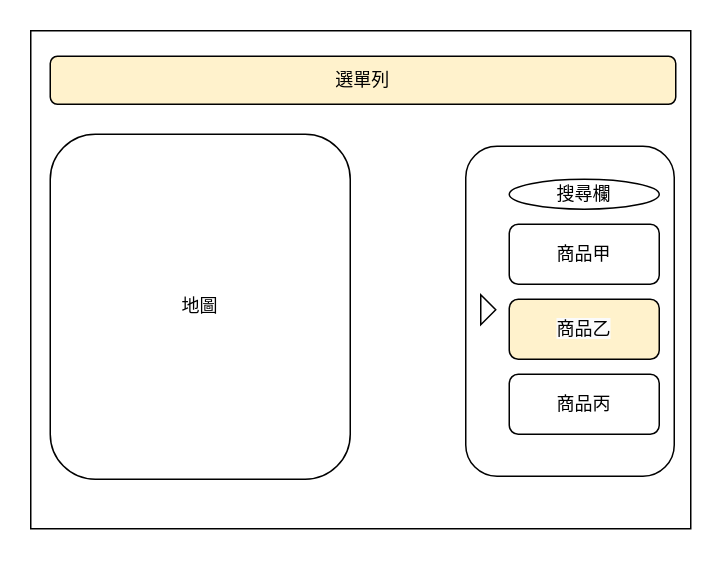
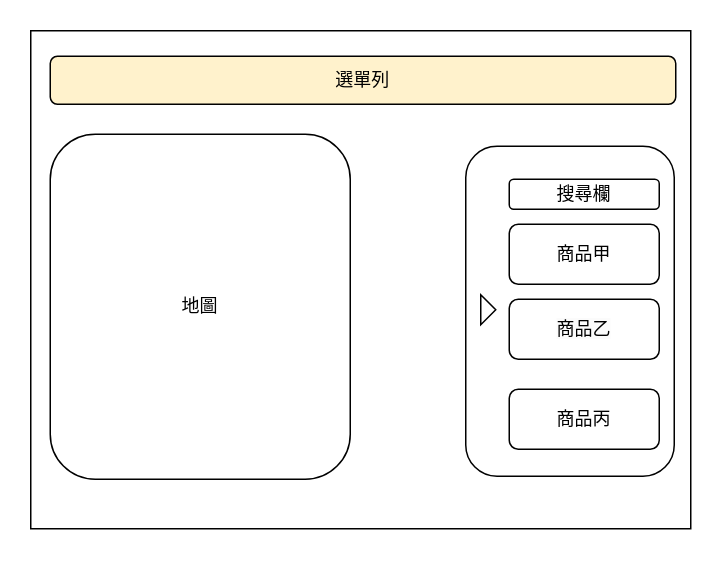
- <mxCell id="5" value="搜尋欄" style="ellipse;whiteSpace=wrap;html=1;" vertex="1" parent="1"><mxGeometry x="339" y="119" width="100" height="20" as="geometry" /></mxCell>
+ <mxCell id="5" value="搜尋欄" style="rounded=1;whiteSpace=wrap;html=1;" vertex="1" parent="1"><mxGeometry x="339" y="119" width="100" height="20" as="geometry" /></mxCell>
- <mxCell id="7" value="&lt;span style=&quot;color: rgb(0, 0, 0); font-family: Helvetica; font-size: 12px; font-style: normal; font-variant-ligatures: normal; font-variant-caps: normal; font-weight: 400; letter-spacing: normal; orphans: 2; text-align: center; text-indent: 0px; text-transform: none; widows: 2; word-spacing: 0px; -webkit-text-stroke-width: 0px; background-color: rgb(251, 251, 251); text-decoration-thickness: initial; text-decoration-style: initial; text-decoration-color: initial; float: none; display: inline !important;&quot;&gt;商品乙&lt;/span&gt;" style="rounded=1;whiteSpace=wrap;html=1;fillColor=#fff2cc;" vertex="1" parent="1"><mxGeometry x="339" y="199" width="100" height="40" as="geometry" /></mxCell>
+ <mxCell id="7" value="&lt;span style=&quot;color: rgb(0, 0, 0); font-family: Helvetica; font-size: 12px; font-style: normal; font-variant-ligatures: normal; font-variant-caps: normal; font-weight: 400; letter-spacing: normal; orphans: 2; text-align: center; text-indent: 0px; text-transform: none; widows: 2; word-spacing: 0px; -webkit-text-stroke-width: 0px; background-color: rgb(251, 251, 251); text-decoration-thickness: initial; text-decoration-style: initial; text-decoration-color: initial; float: none; display: inline !important;&quot;&gt;商品乙&lt;/span&gt;" style="rounded=1;whiteSpace=wrap;html=1;" vertex="1" parent="1"><mxGeometry x="339" y="199" width="100" height="40" as="geometry" /></mxCell>
- <mxCell id="8" value="商品丙" style="rounded=1;whiteSpace=wrap;html=1;" vertex="1" parent="1"><mxGeometry x="339" y="249" width="100" height="40" as="geometry" /></mxCell>
+ <mxCell id="8" value="商品丙" style="rounded=1;whiteSpace=wrap;html=1;" vertex="1" parent="1"><mxGeometry x="339" y="259" width="100" height="40" as="geometry" /></mxCell>
